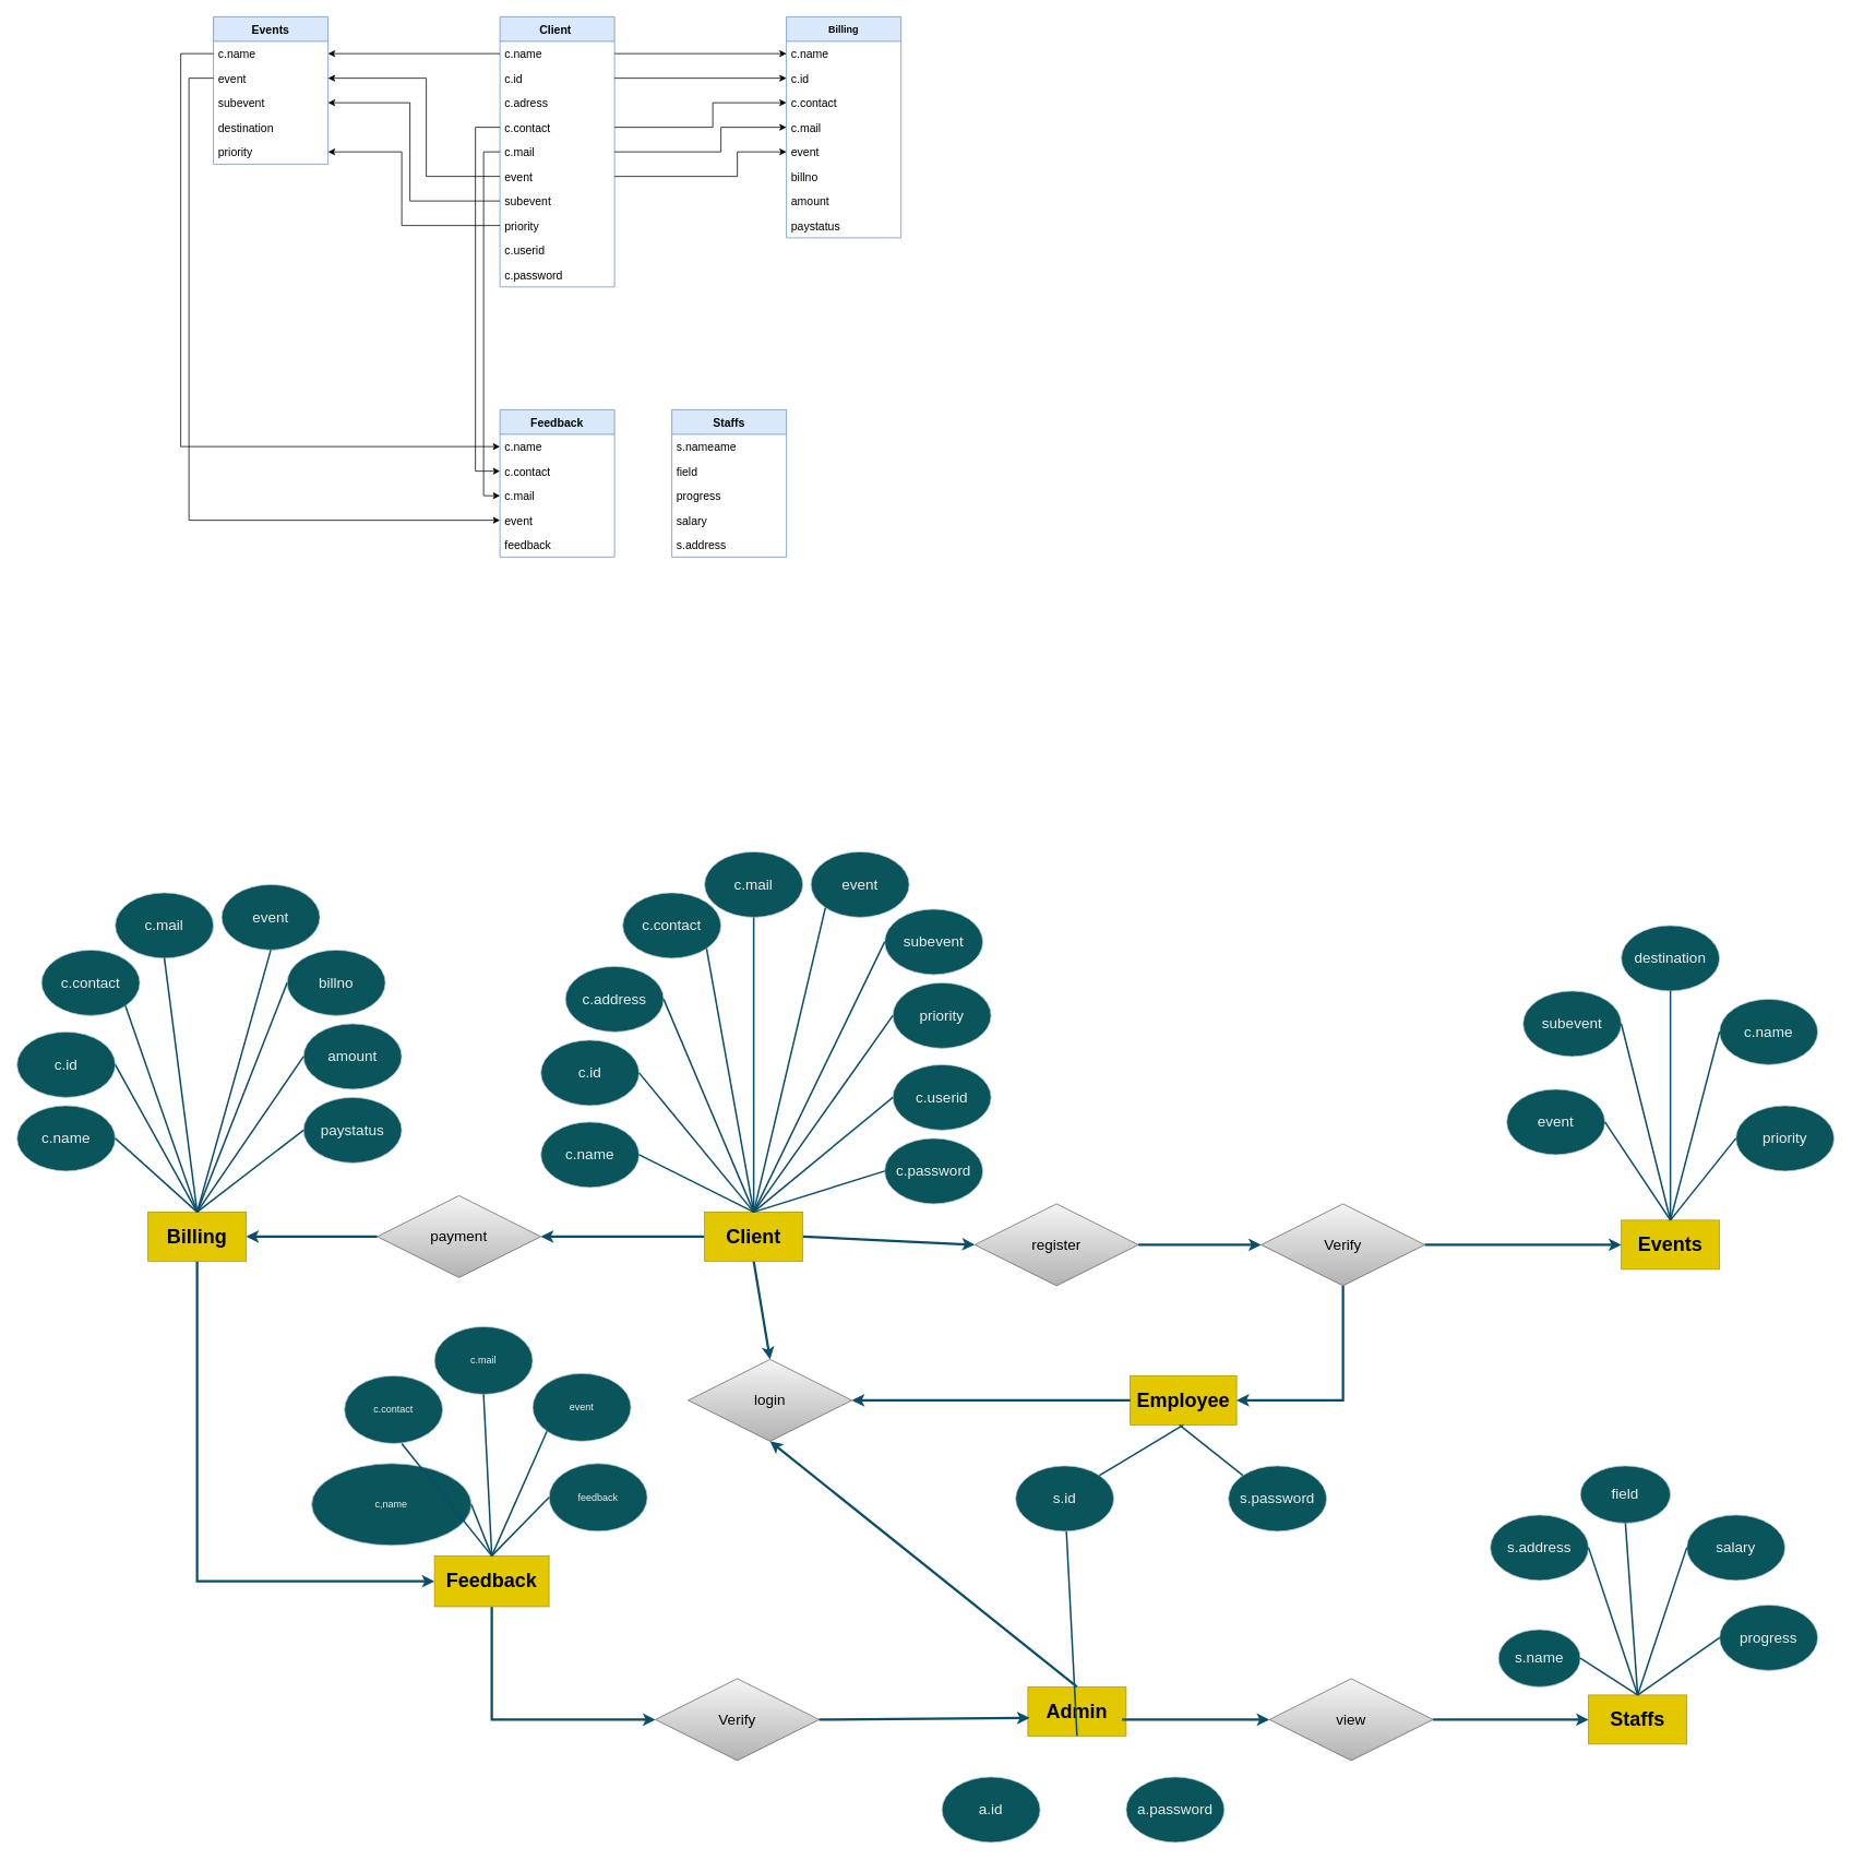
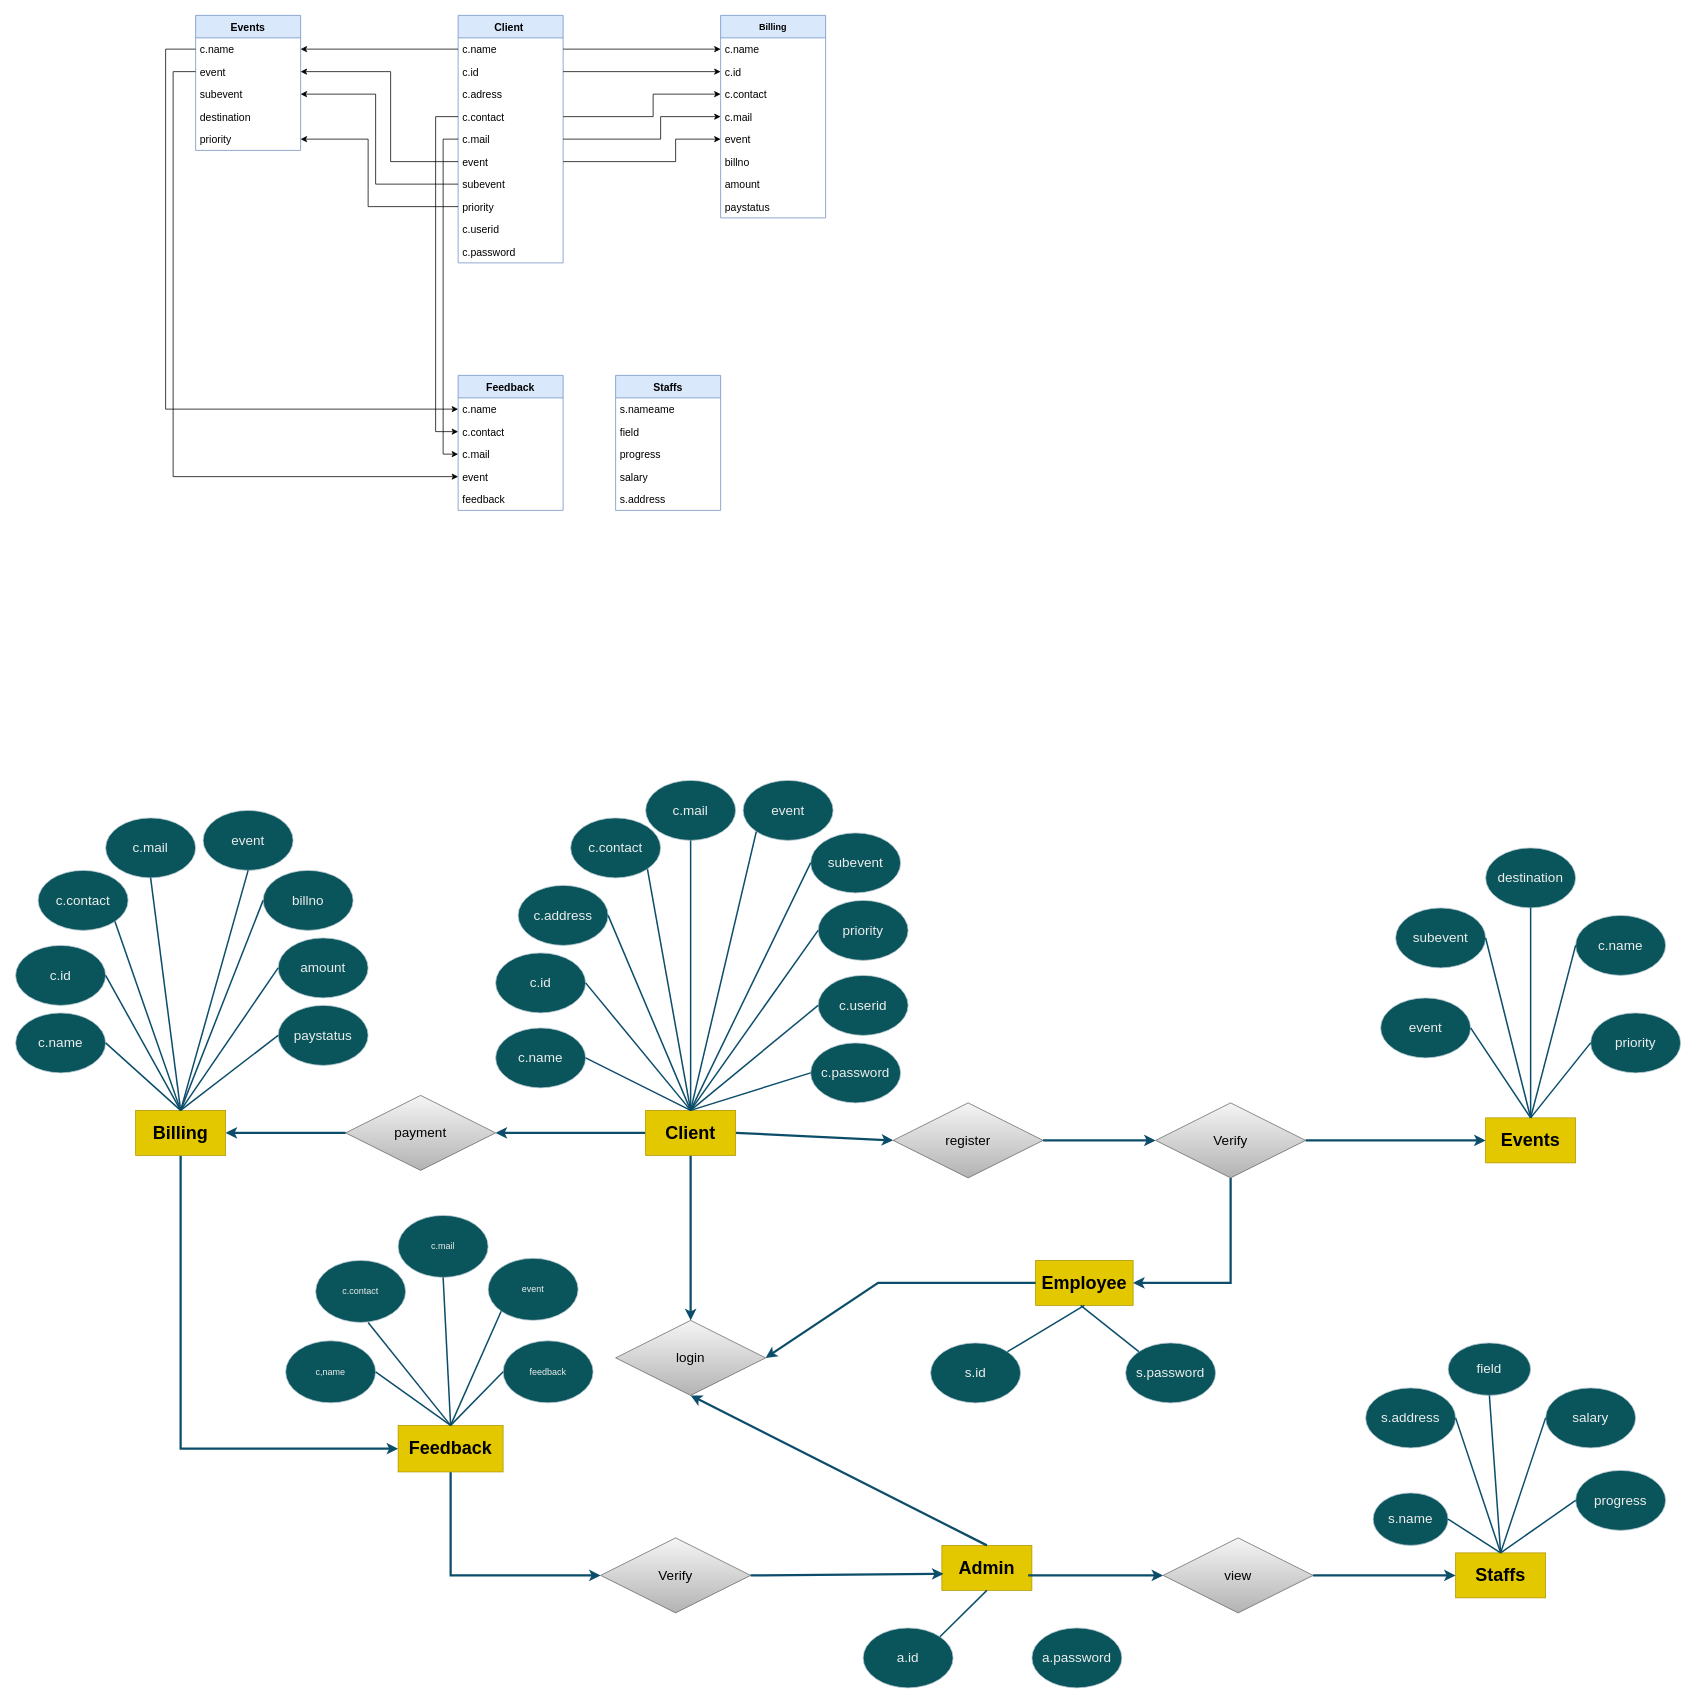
- <mxCell id="27" value="&lt;font style=&quot;font-size: 18px&quot;&gt;login&lt;/font&gt;" style="rhombus;whiteSpace=wrap;html=1;strokeColor=#666666;fillColor=#f5f5f5;gradientColor=#b3b3b3;fontColor=default;" parent="1" vertex="1"><mxGeometry x="840" y="1660" width="200" height="100" as="geometry" /></mxCell>
+ <mxCell id="27" value="&lt;font style=&quot;font-size: 18px&quot;&gt;login&lt;/font&gt;" style="rhombus;whiteSpace=wrap;html=1;strokeColor=#666666;fillColor=#f5f5f5;gradientColor=#b3b3b3;fontColor=default;" parent="1" vertex="1"><mxGeometry x="820" y="1760" width="200" height="100" as="geometry" /></mxCell>
- <mxCell id="132" value="c,name" style="ellipse;whiteSpace=wrap;html=1;fontColor=#EEEEEE;strokeColor=#BAC8D3;fillColor=#09555B;" parent="1" vertex="1"><mxGeometry x="380" y="1787.238" width="195" height="100" as="geometry" /></mxCell>
+ <mxCell id="132" value="c,name" style="ellipse;whiteSpace=wrap;html=1;fontColor=#EEEEEE;strokeColor=#BAC8D3;fillColor=#09555B;" parent="1" vertex="1"><mxGeometry x="380" y="1787.238" width="120" height="82.759" as="geometry" /></mxCell>
- <mxCell id="35" value="" style="endArrow=none;html=1;rounded=0;exitX=0.5;exitY=1;exitDx=0;exitDy=0;strokeColor=#0B4D6A;strokeWidth=2;labelBackgroundColor=default;fontColor=default;" parent="31" source="32" target="39" edge="1"><mxGeometry y="-150" width="50" height="50" as="geometry"><mxPoint x="255" y="-70" as="sourcePoint" /><mxPoint x="305" y="-120" as="targetPoint" /></mxGeometry></mxCell>
+ <mxCell id="35" value="" style="endArrow=none;html=1;rounded=0;exitX=0.5;exitY=1;exitDx=0;exitDy=0;entryX=1;entryY=0;entryDx=0;entryDy=0;strokeColor=#0B4D6A;strokeWidth=2;labelBackgroundColor=default;fontColor=default;" parent="31" source="32" target="34" edge="1"><mxGeometry y="-150" width="50" height="50" as="geometry"><mxPoint x="255" y="-70" as="sourcePoint" /><mxPoint x="305" y="-120" as="targetPoint" /></mxGeometry></mxCell>
